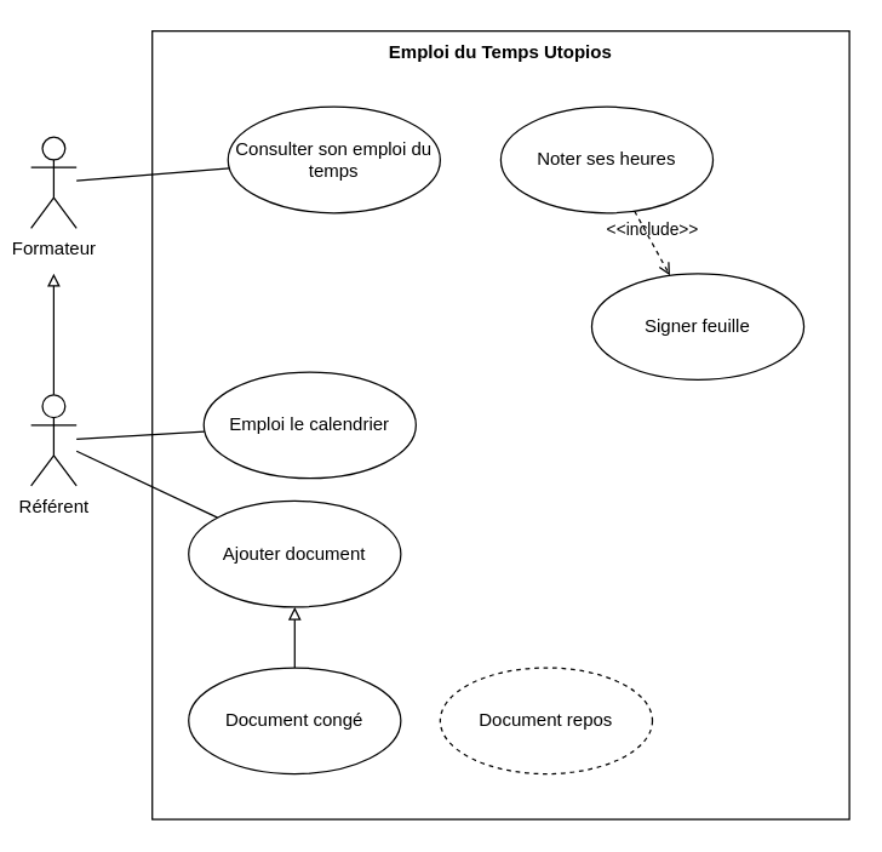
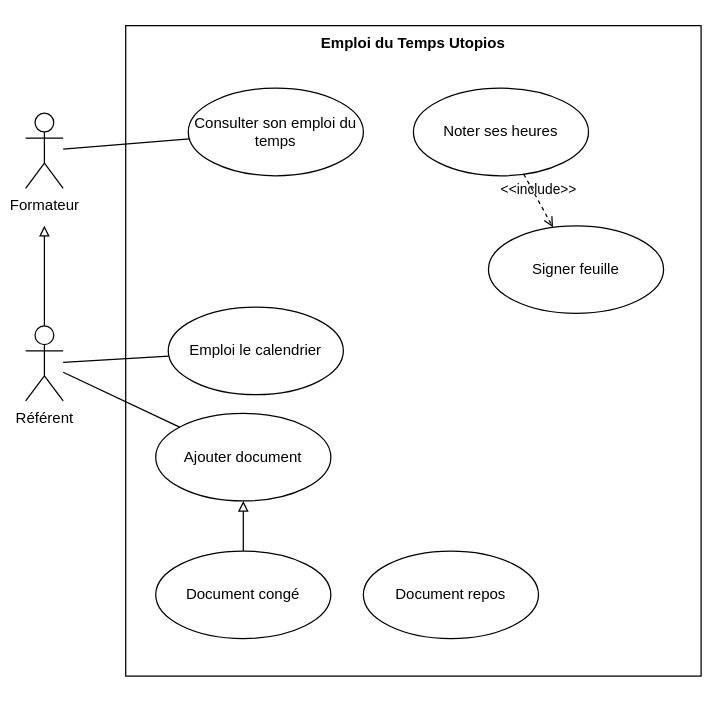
- <mxCell id="17" value="Document repos" style="ellipse;whiteSpace=wrap;html=1;dashed=1;" vertex="1" parent="1"><mxGeometry x="290" y="440" width="140" height="70" as="geometry" /></mxCell>
+ <mxCell id="17" value="Document repos" style="ellipse;whiteSpace=wrap;html=1;" vertex="1" parent="1"><mxGeometry x="290" y="440" width="140" height="70" as="geometry" /></mxCell>
